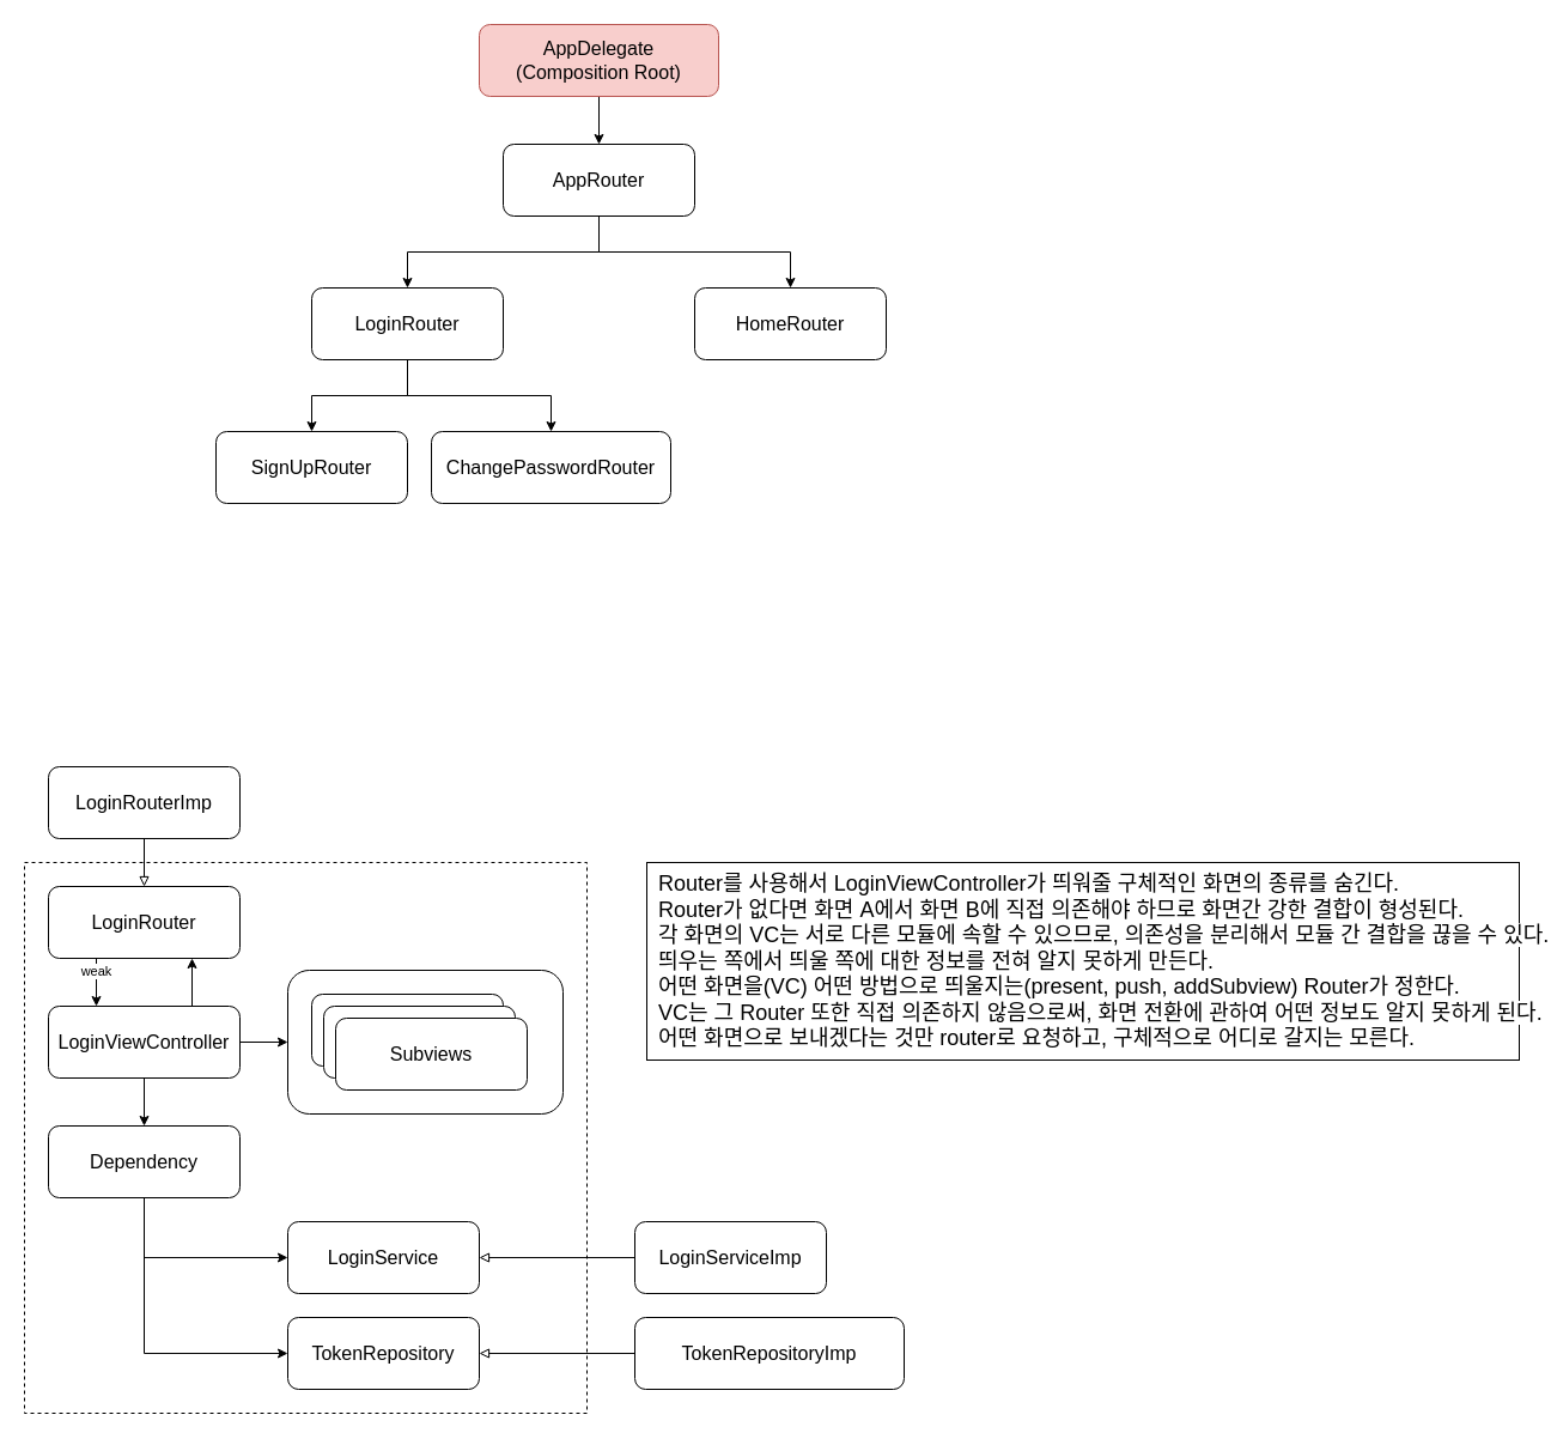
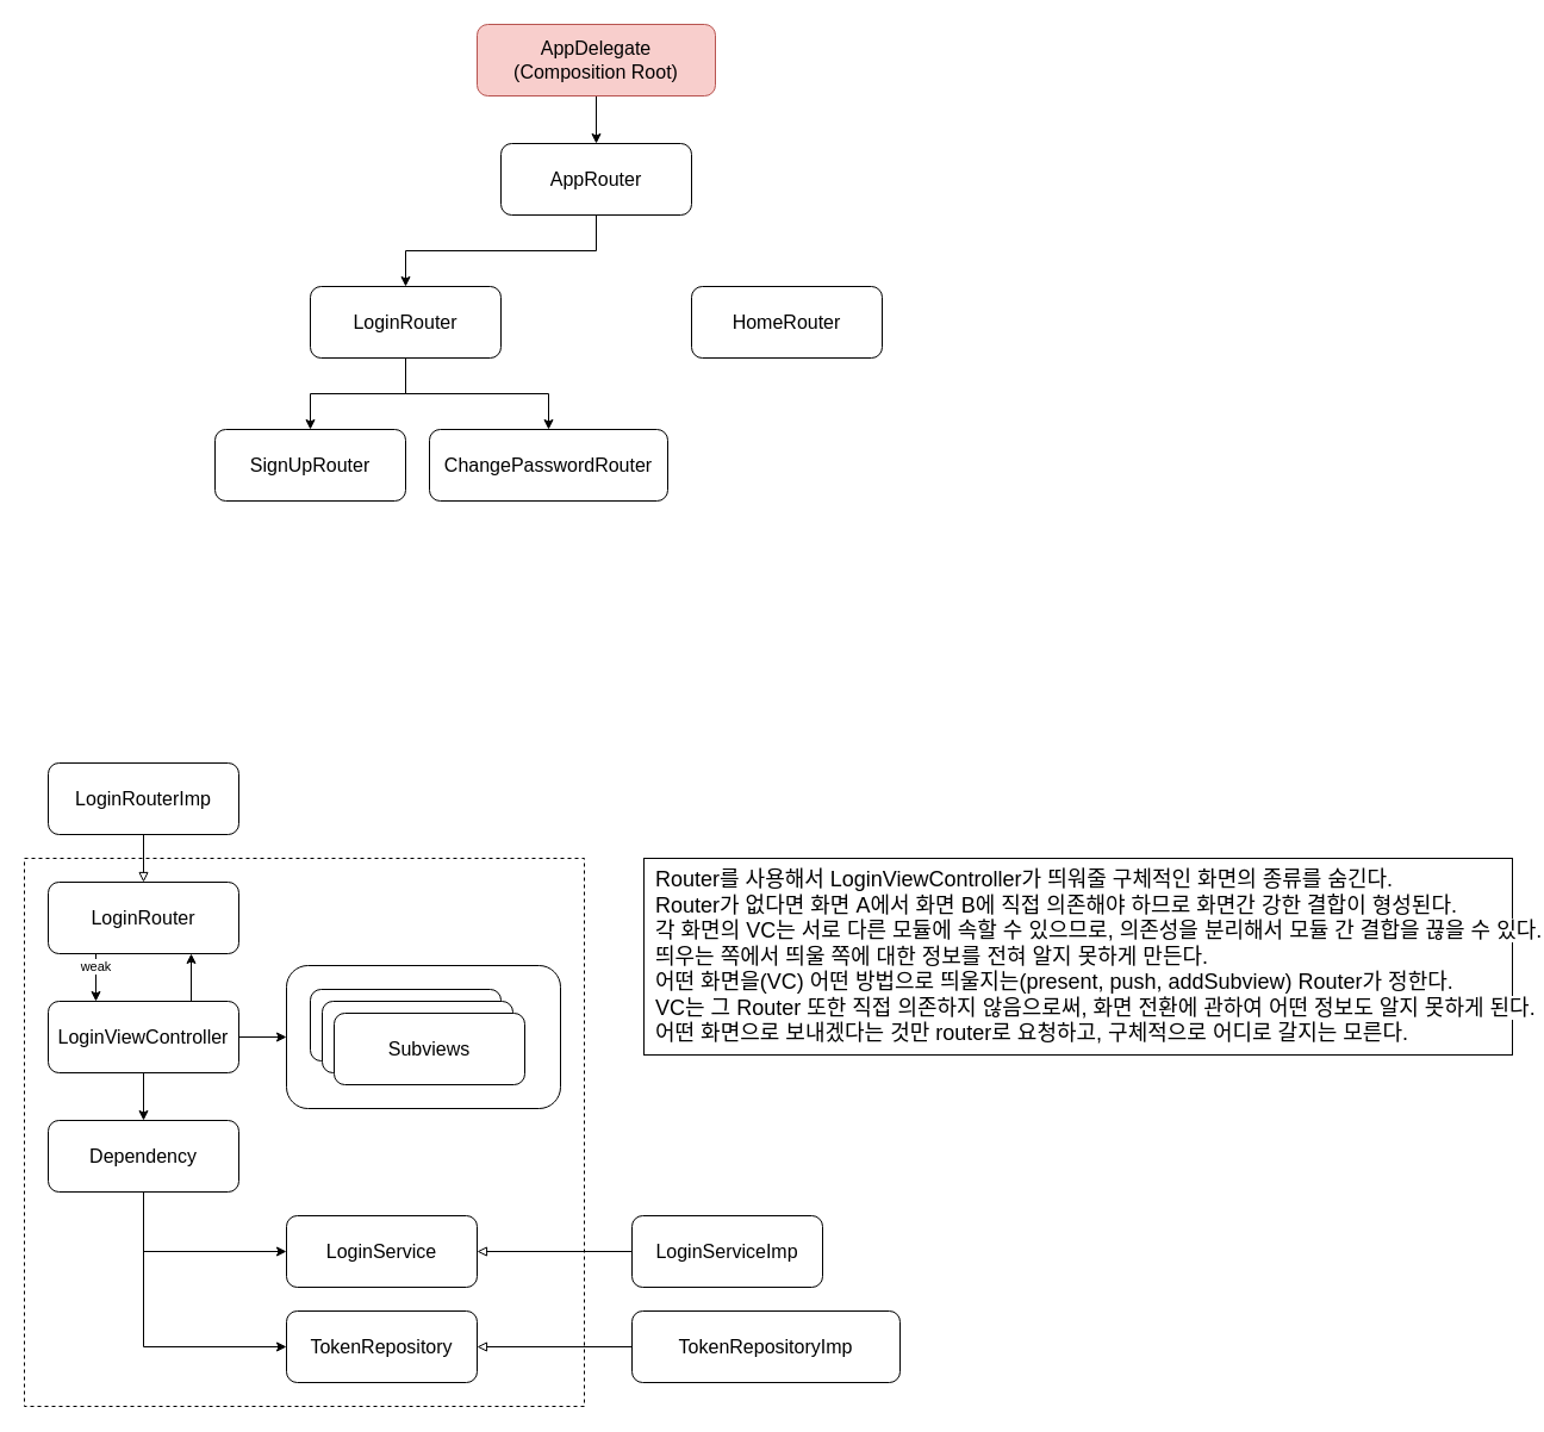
- <mxCell id="5" style="edgeStyle=orthogonalEdgeStyle;rounded=0;orthogonalLoop=1;jettySize=auto;html=1;exitX=0.5;exitY=1;exitDx=0;exitDy=0;entryX=0.5;entryY=0;entryDx=0;entryDy=0;" edge="1" parent="1" source="7" target="8"><mxGeometry relative="1" as="geometry" /></mxCell>
